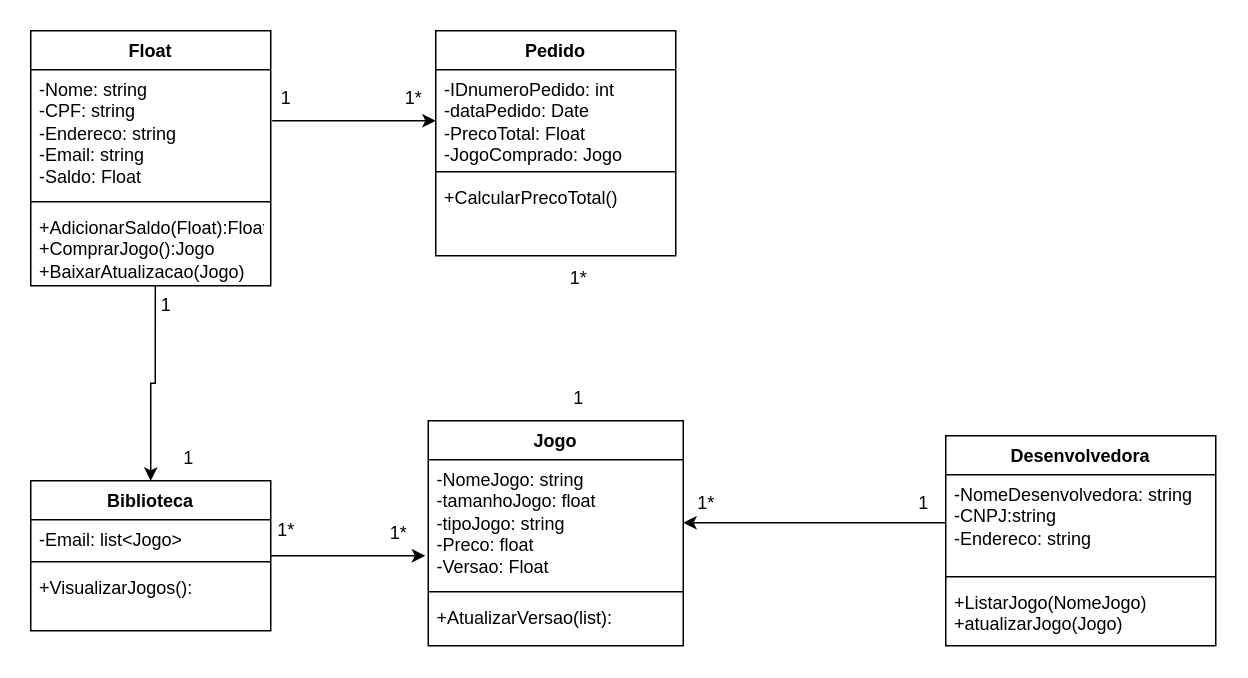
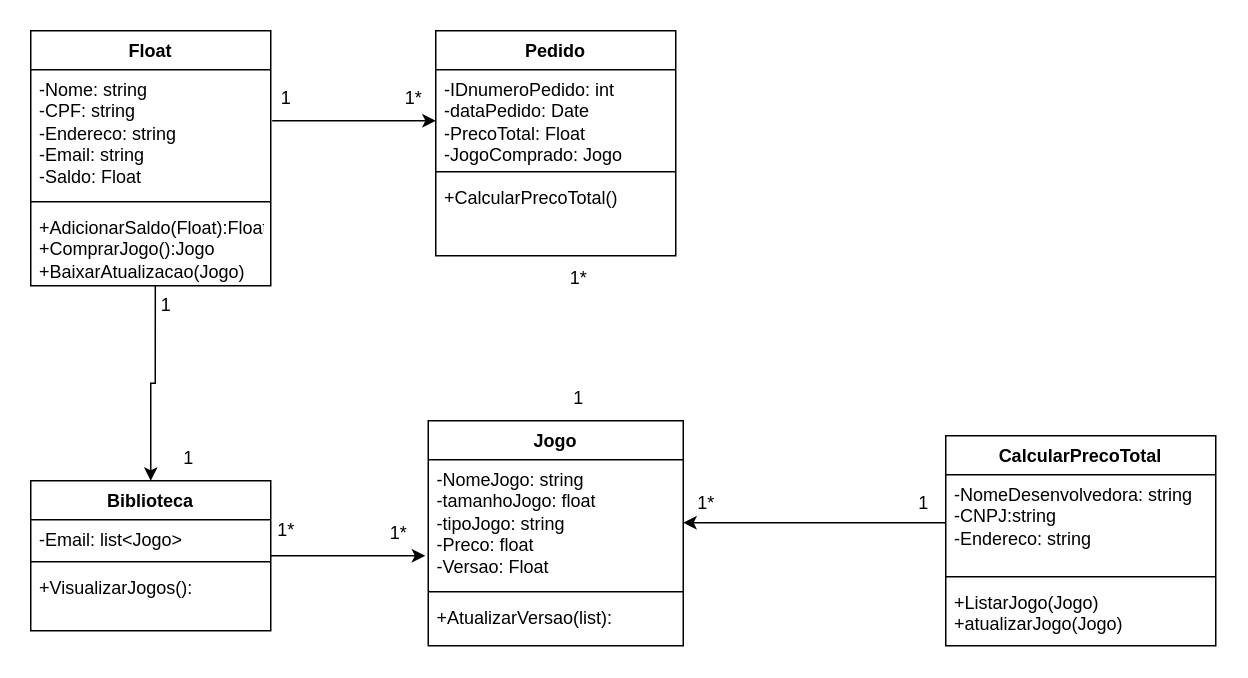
- <mxCell id="6" value="Desenvolvedora" style="swimlane;fontStyle=1;align=center;verticalAlign=top;childLayout=stackLayout;horizontal=1;startSize=26;horizontalStack=0;resizeParent=1;resizeParentMax=0;resizeLast=0;collapsible=1;marginBottom=0;whiteSpace=wrap;html=1;" vertex="1" parent="1"><mxGeometry x="630" y="290" width="180" height="140" as="geometry" /></mxCell>
+ <mxCell id="6" value="CalcularPrecoTotal" style="swimlane;fontStyle=1;align=center;verticalAlign=top;childLayout=stackLayout;horizontal=1;startSize=26;horizontalStack=0;resizeParent=1;resizeParentMax=0;resizeLast=0;collapsible=1;marginBottom=0;whiteSpace=wrap;html=1;" vertex="1" parent="1"><mxGeometry x="630" y="290" width="180" height="140" as="geometry" /></mxCell>
- <mxCell id="9" value="&lt;div&gt;+ListarJogo(NomeJogo)&lt;/div&gt;&lt;div&gt;+atualizarJogo(Jogo)&lt;br&gt;&lt;/div&gt;&lt;div&gt;&lt;br&gt;&lt;/div&gt;" style="text;strokeColor=none;fillColor=none;align=left;verticalAlign=top;spacingLeft=4;spacingRight=4;overflow=hidden;rotatable=0;points=[[0,0.5],[1,0.5]];portConstraint=eastwest;whiteSpace=wrap;html=1;" vertex="1" parent="6"><mxGeometry y="98" width="180" height="42" as="geometry" /></mxCell>
+ <mxCell id="9" value="&lt;div&gt;+ListarJogo(Jogo)&lt;/div&gt;&lt;div&gt;+atualizarJogo(Jogo)&lt;br&gt;&lt;/div&gt;&lt;div&gt;&lt;br&gt;&lt;/div&gt;" style="text;strokeColor=none;fillColor=none;align=left;verticalAlign=top;spacingLeft=4;spacingRight=4;overflow=hidden;rotatable=0;points=[[0,0.5],[1,0.5]];portConstraint=eastwest;whiteSpace=wrap;html=1;" vertex="1" parent="6"><mxGeometry y="98" width="180" height="42" as="geometry" /></mxCell>
